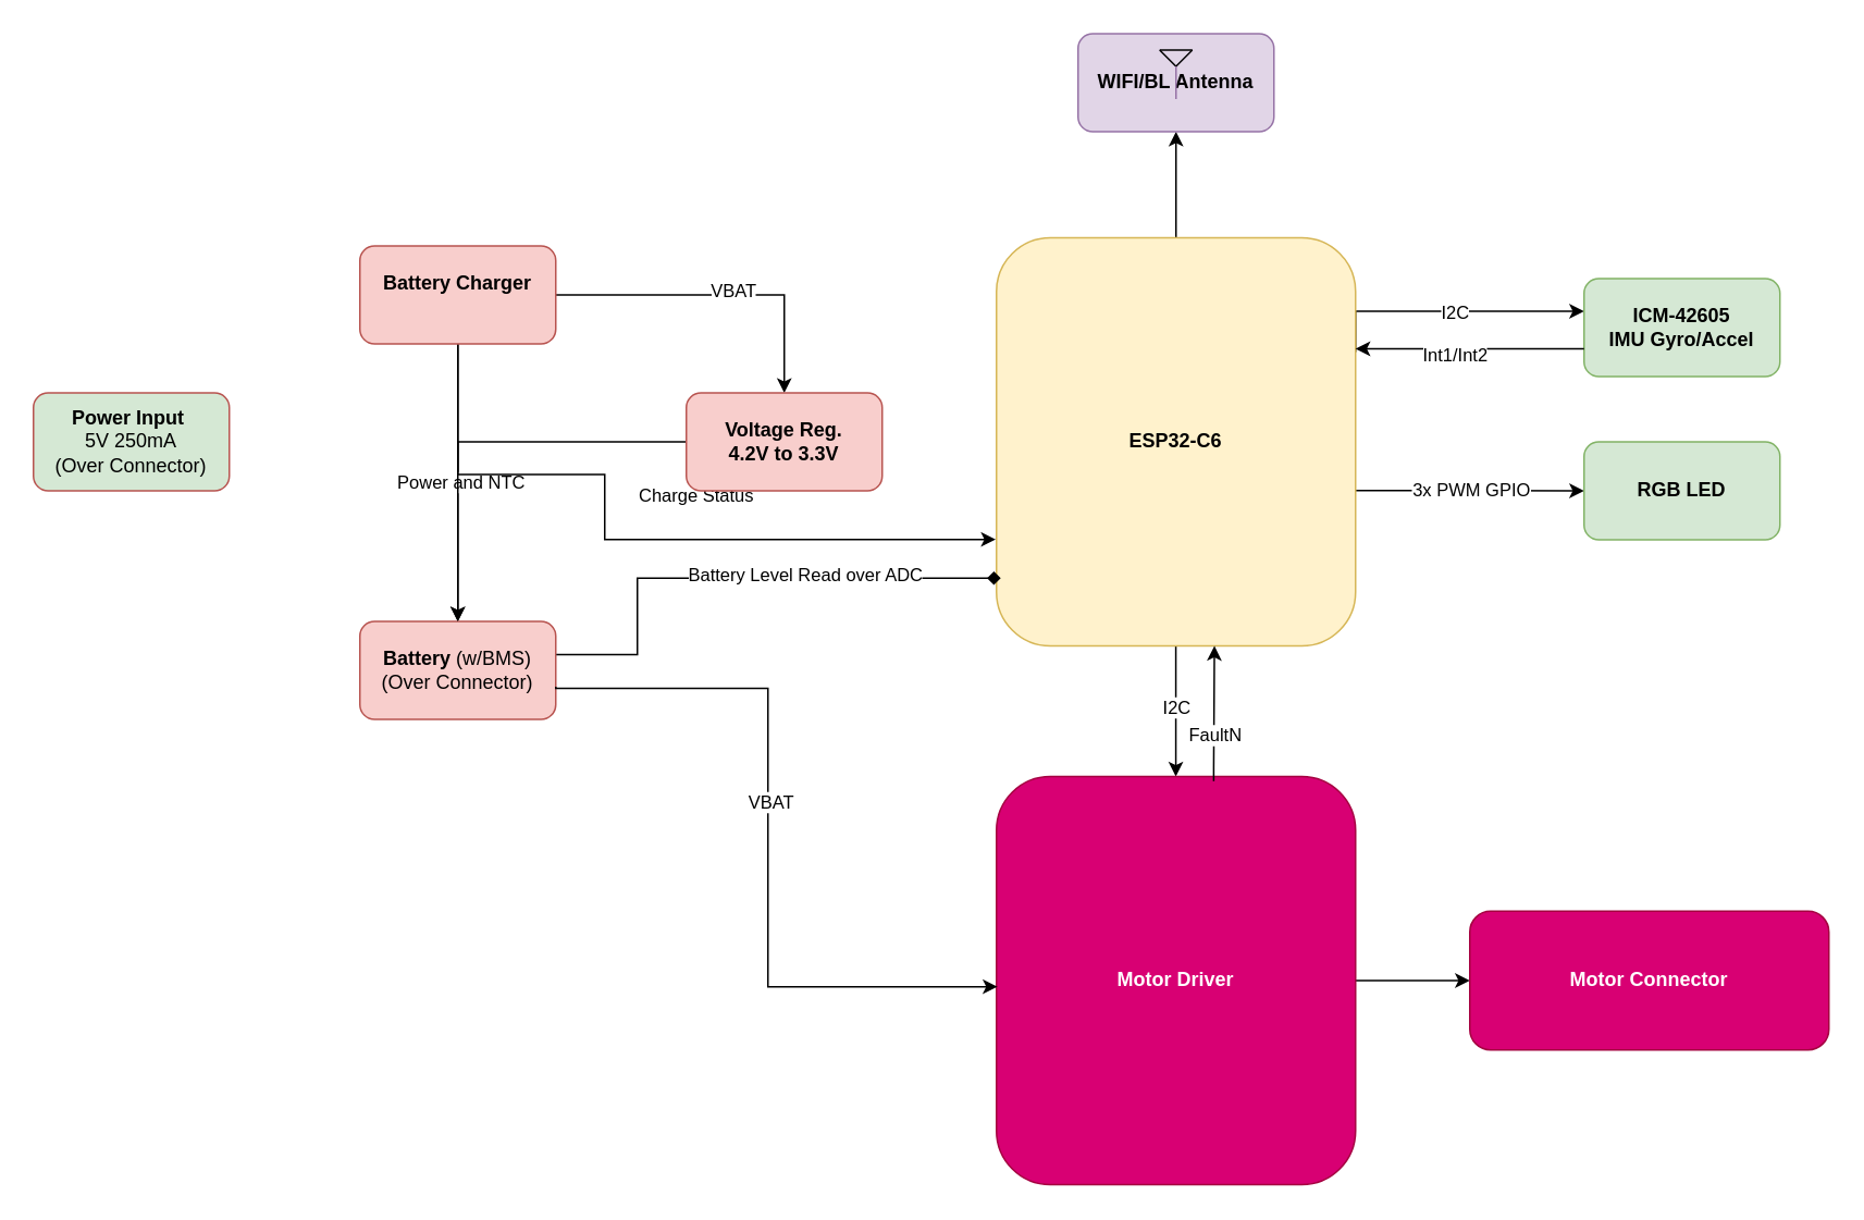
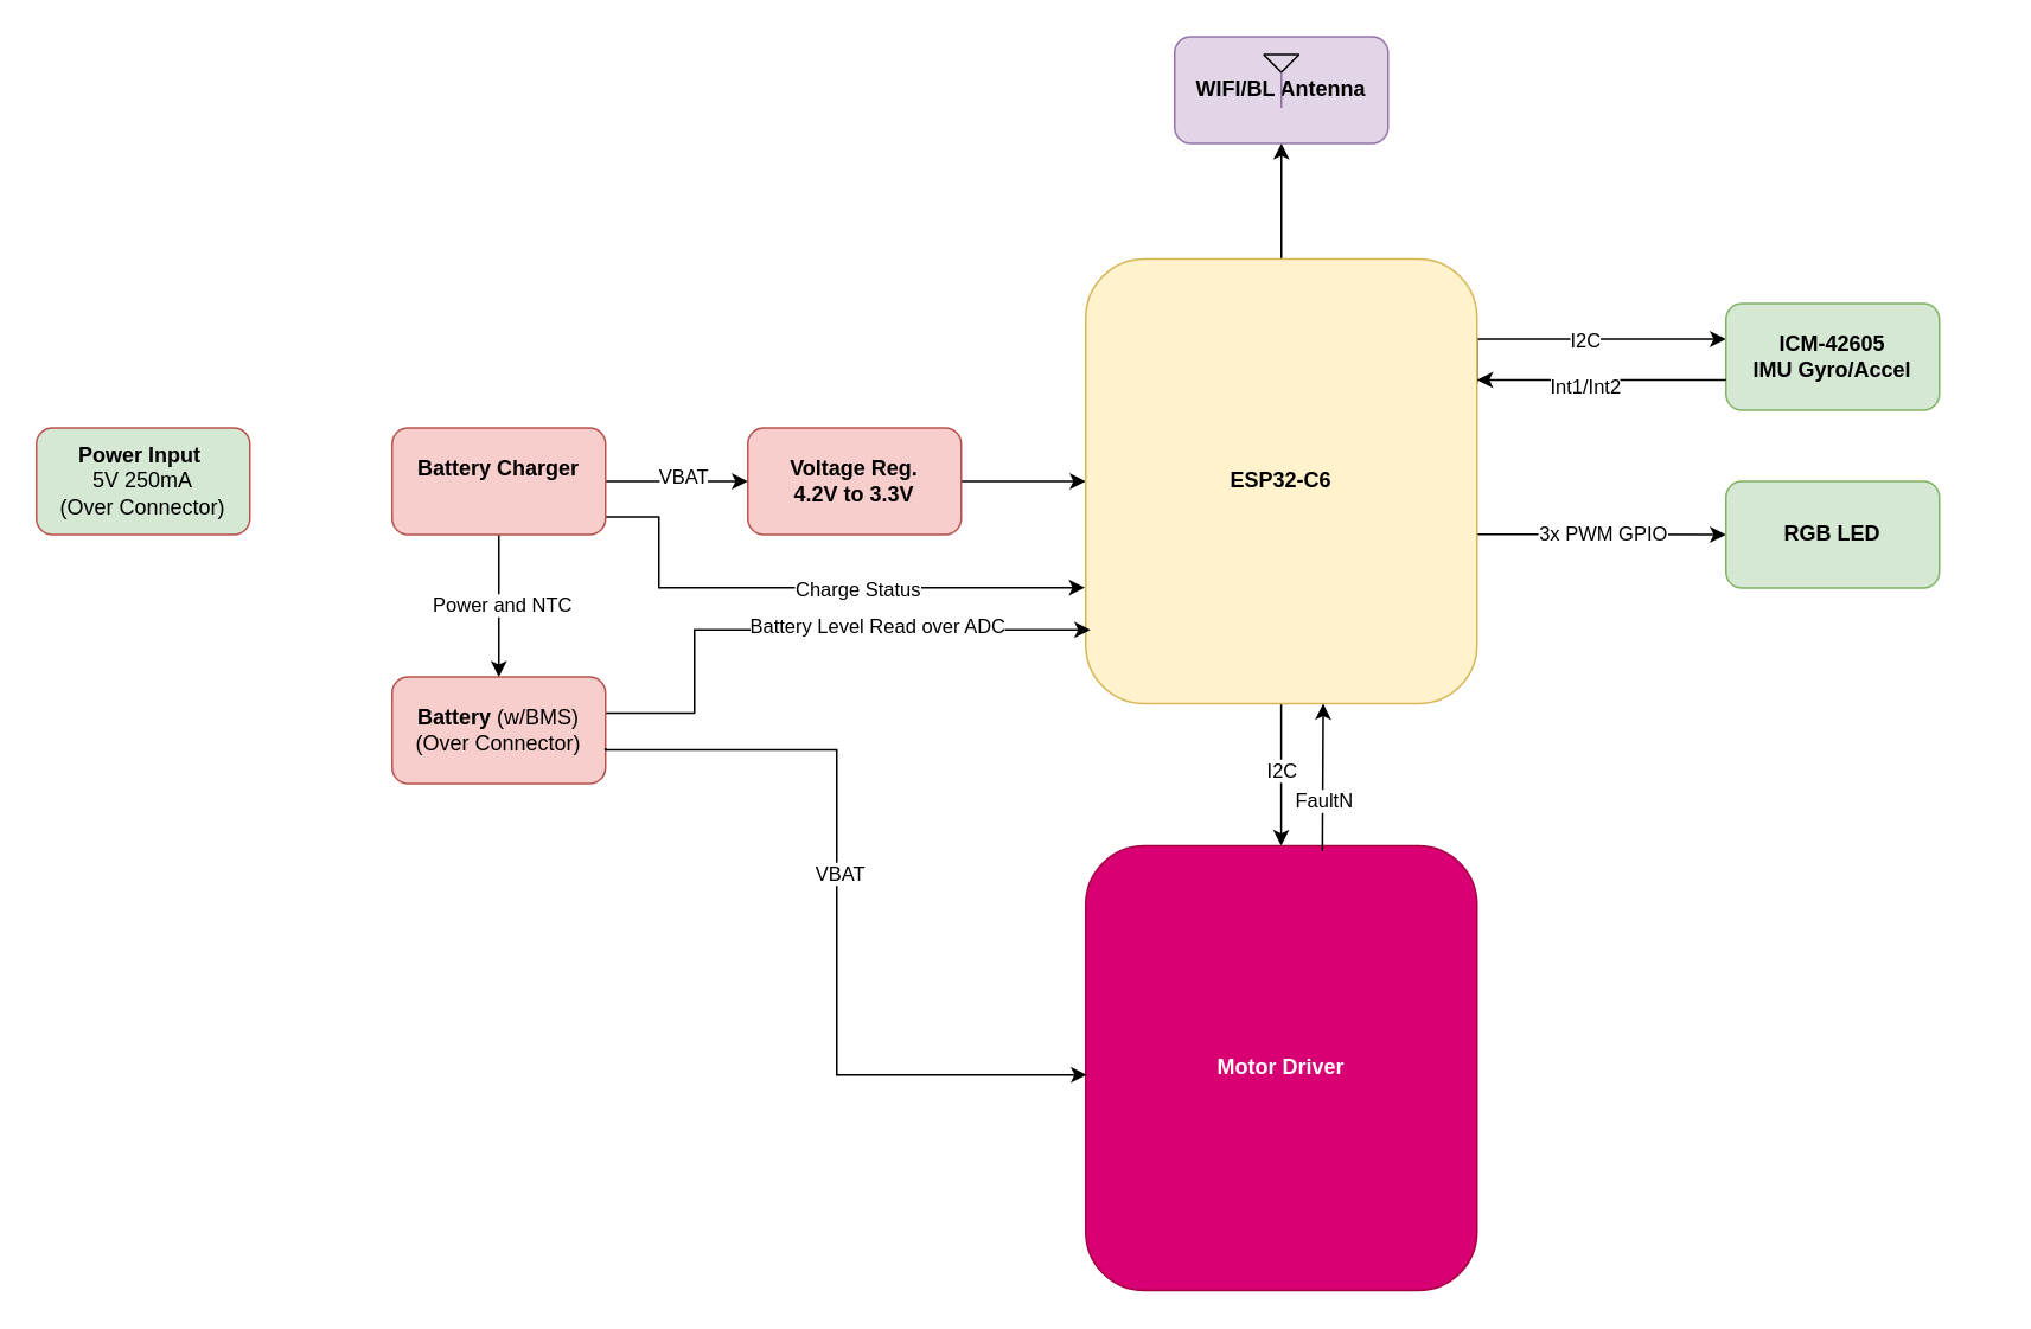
- <mxCell id="9" value="&lt;b&gt;Battery Charger&lt;/b&gt;&lt;div&gt;&lt;br&gt;&lt;/div&gt;" style="whiteSpace=wrap;html=1;rounded=1;fillColor=#f8cecc;strokeColor=#b85450;" parent="1" vertex="1"><mxGeometry x="220" y="150" width="120" height="60" as="geometry" /></mxCell>
+ <mxCell id="9" value="&lt;b&gt;Battery Charger&lt;/b&gt;&lt;div&gt;&lt;br&gt;&lt;/div&gt;" style="whiteSpace=wrap;html=1;rounded=1;fillColor=#f8cecc;strokeColor=#b85450;" parent="1" vertex="1"><mxGeometry x="220" y="240" width="120" height="60" as="geometry" /></mxCell>
- <mxCell id="11" value="" style="edgeStyle=orthogonalEdgeStyle;rounded=0;orthogonalLoop=1;jettySize=auto;html=1;" parent="1" source="12" target="10" edge="1"><mxGeometry relative="1" as="geometry" /></mxCell>
+ <mxCell id="11" value="" style="edgeStyle=orthogonalEdgeStyle;rounded=0;orthogonalLoop=1;jettySize=auto;html=1;" parent="1" source="12" target="20" edge="1"><mxGeometry relative="1" as="geometry" /></mxCell>
- <mxCell id="34" style="edgeStyle=orthogonalEdgeStyle;rounded=0;orthogonalLoop=1;jettySize=auto;html=1;entryX=0.012;entryY=0.834;entryDx=0;entryDy=0;entryPerimeter=0;exitX=1.003;exitY=0.34;exitDx=0;exitDy=0;exitPerimeter=0;endArrow=diamond;" edge="1" parent="1" source="10" target="20"><mxGeometry relative="1" as="geometry"><Array as="points"><mxPoint x="390" y="400" /><mxPoint x="390" y="354" /></Array></mxGeometry></mxCell>
+ <mxCell id="34" style="edgeStyle=orthogonalEdgeStyle;rounded=0;orthogonalLoop=1;jettySize=auto;html=1;entryX=0.012;entryY=0.834;entryDx=0;entryDy=0;entryPerimeter=0;exitX=1.003;exitY=0.34;exitDx=0;exitDy=0;exitPerimeter=0;" edge="1" parent="1" source="10" target="20"><mxGeometry relative="1" as="geometry"><Array as="points"><mxPoint x="390" y="400" /><mxPoint x="390" y="354" /></Array></mxGeometry></mxCell>
- <mxCell id="28" value="" style="edgeStyle=orthogonalEdgeStyle;rounded=0;orthogonalLoop=1;jettySize=auto;html=1;" edge="1" parent="1" source="29" target="36"><mxGeometry relative="1" as="geometry" /></mxCell>
- <mxCell id="36" value="&lt;b&gt;Motor Connector&lt;/b&gt;" style="whiteSpace=wrap;html=1;rounded=1;fillColor=#d80073;fontColor=#ffffff;strokeColor=#A50040;" vertex="1" parent="1"><mxGeometry x="900" y="557.5" width="220" height="85" as="geometry" /></mxCell>
